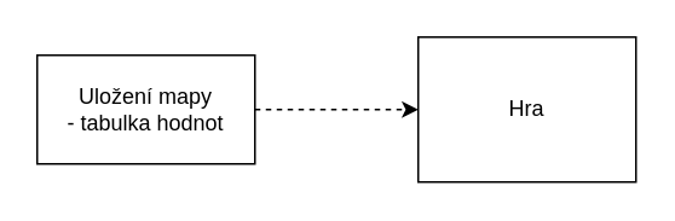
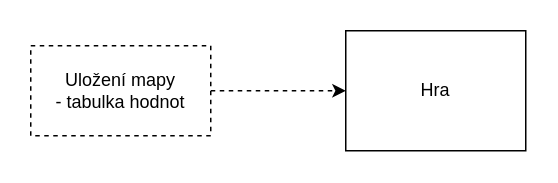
- <mxCell id="4" value="Uložení mapy&lt;br&gt;- tabulka hodnot" style="rounded=0;whiteSpace=wrap;html=1;" vertex="1" parent="1"><mxGeometry x="20" y="30" width="120" height="60" as="geometry" /></mxCell>
+ <mxCell id="4" value="Uložení mapy&lt;br&gt;- tabulka hodnot" style="rounded=0;whiteSpace=wrap;html=1;dashed=1;" vertex="1" parent="1"><mxGeometry x="20" y="30" width="120" height="60" as="geometry" /></mxCell>
